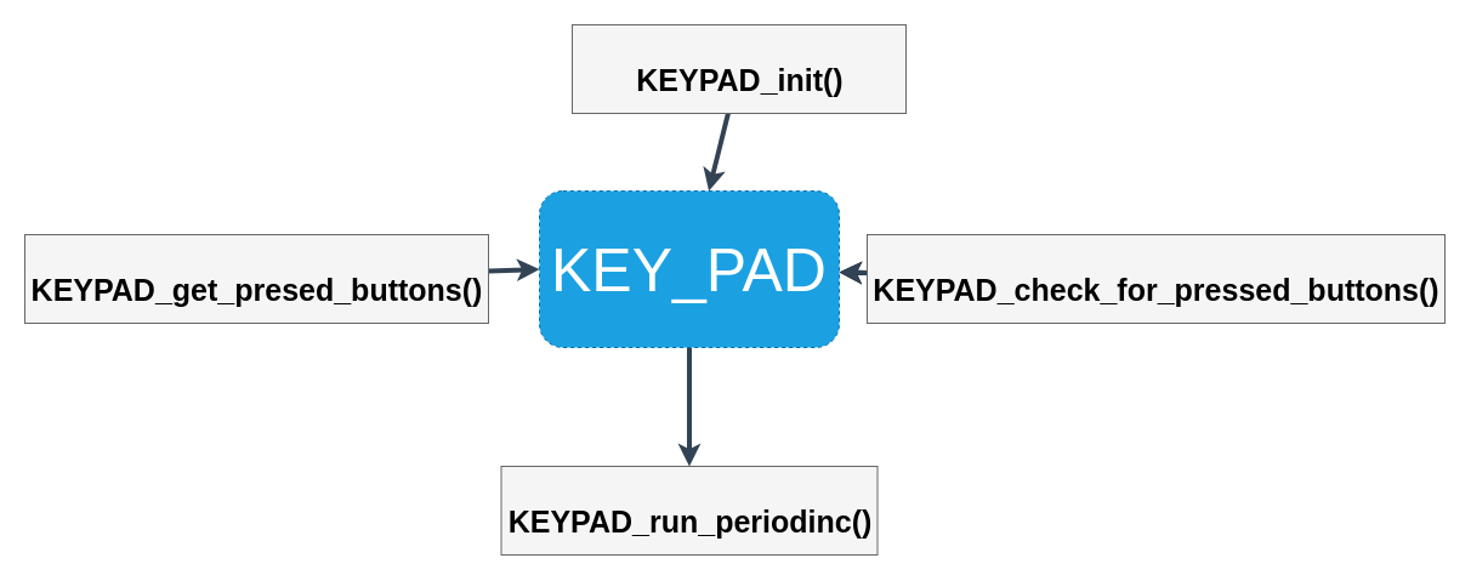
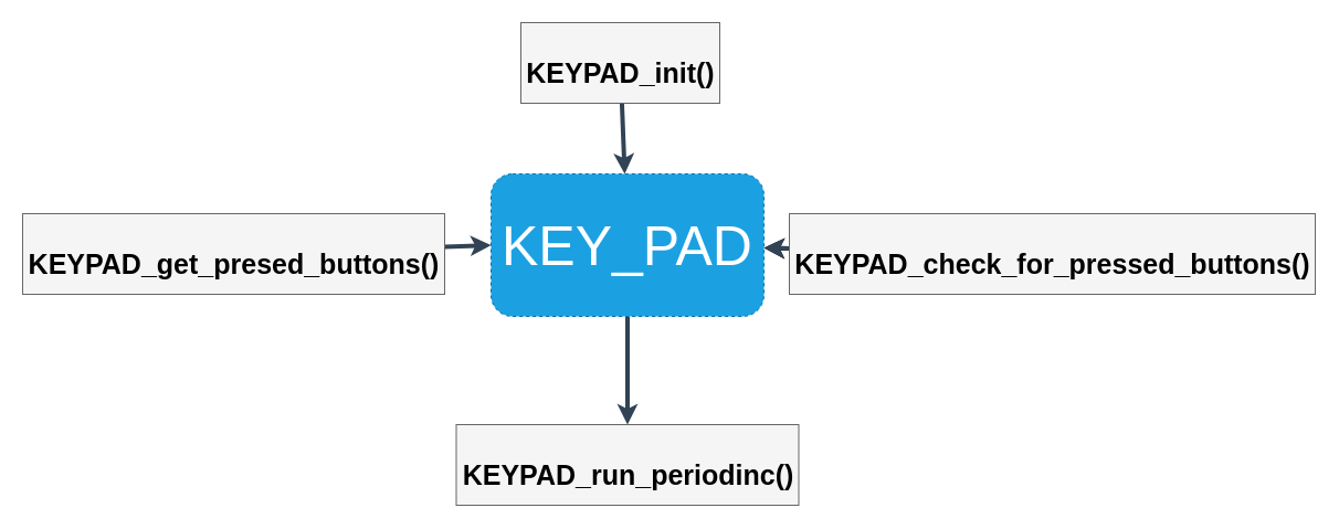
- <mxCell id="5" value="&lt;font color=&quot;#000000&quot;&gt;&lt;span style=&quot;font-size: 25px&quot;&gt;&lt;b&gt;KEYPAD_init()&lt;/b&gt;&lt;/span&gt;&lt;/font&gt;" style="text;html=1;align=center;verticalAlign=middle;resizable=0;points=[];autosize=1;strokeColor=#666666;fillColor=#f5f5f5;fontSize=50;fontColor=#333333;" vertex="1" parent="1"><mxGeometry x="471" y="20" width="275" height="73" as="geometry" /></mxCell>
+ <mxCell id="5" value="&lt;font color=&quot;#000000&quot;&gt;&lt;span style=&quot;font-size: 25px&quot;&gt;&lt;b&gt;KEYPAD_init()&lt;/b&gt;&lt;/span&gt;&lt;/font&gt;" style="text;html=1;align=center;verticalAlign=middle;resizable=0;points=[];autosize=1;strokeColor=#666666;fillColor=#f5f5f5;fontSize=50;fontColor=#333333;" vertex="1" parent="1"><mxGeometry x="471" y="20" width="180" height="73" as="geometry" /></mxCell>
